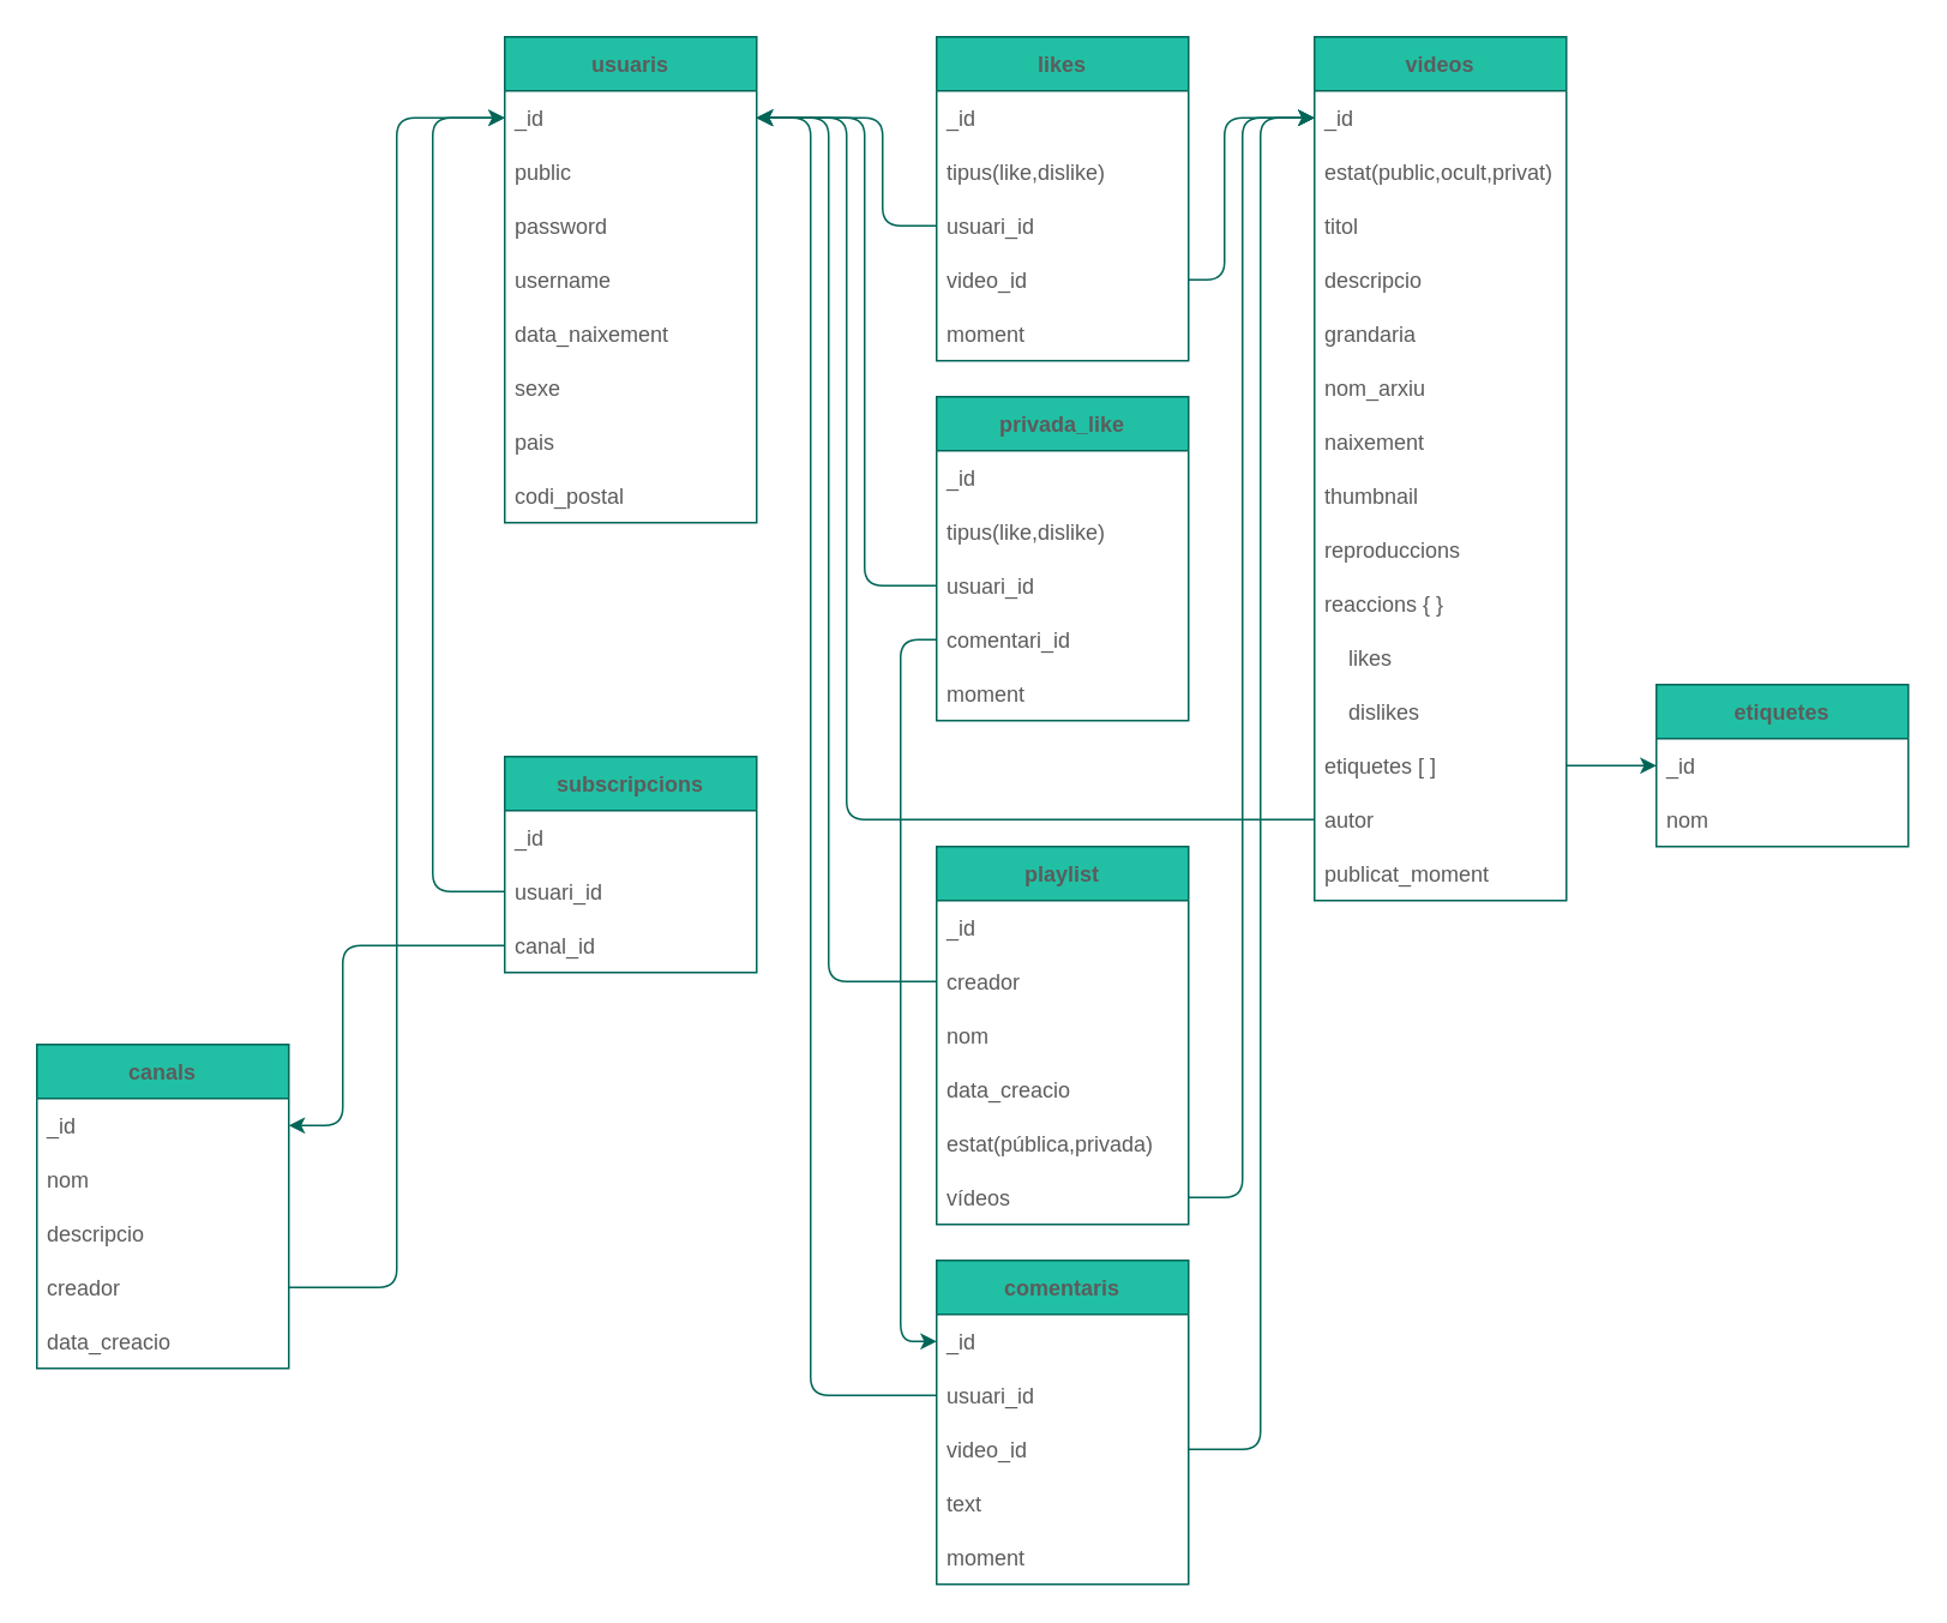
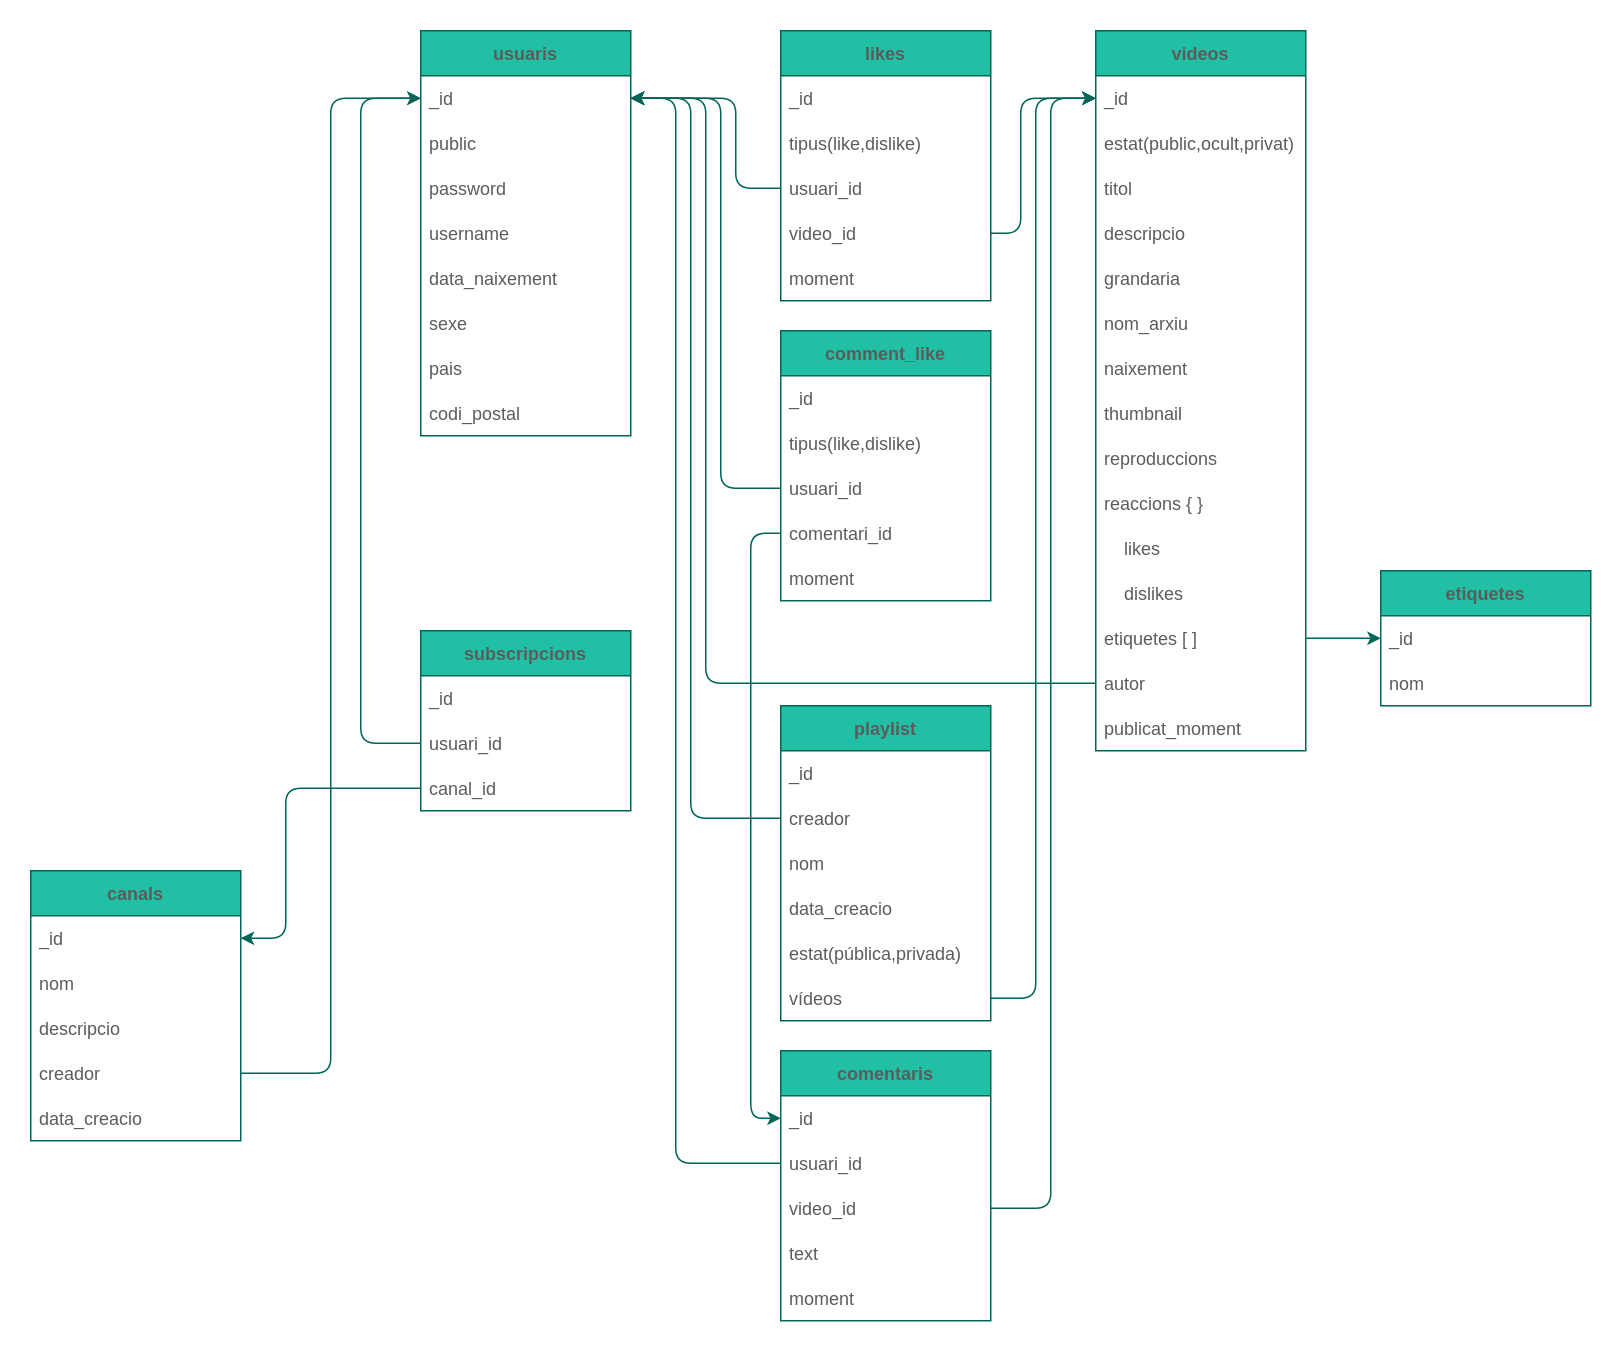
- <mxCell id="70" value="privada_like" style="swimlane;fontStyle=1;childLayout=stackLayout;horizontal=1;startSize=30;horizontalStack=0;resizeParent=1;resizeParentMax=0;resizeLast=0;collapsible=1;marginBottom=0;rounded=0;sketch=0;fontColor=#5C5C5C;strokeColor=#006658;fillColor=#21C0A5;" parent="1" vertex="1"><mxGeometry x="520" y="220" width="140" height="180" as="geometry" /></mxCell>
+ <mxCell id="70" value="comment_like" style="swimlane;fontStyle=1;childLayout=stackLayout;horizontal=1;startSize=30;horizontalStack=0;resizeParent=1;resizeParentMax=0;resizeLast=0;collapsible=1;marginBottom=0;rounded=0;sketch=0;fontColor=#5C5C5C;strokeColor=#006658;fillColor=#21C0A5;" parent="1" vertex="1"><mxGeometry x="520" y="220" width="140" height="180" as="geometry" /></mxCell>
